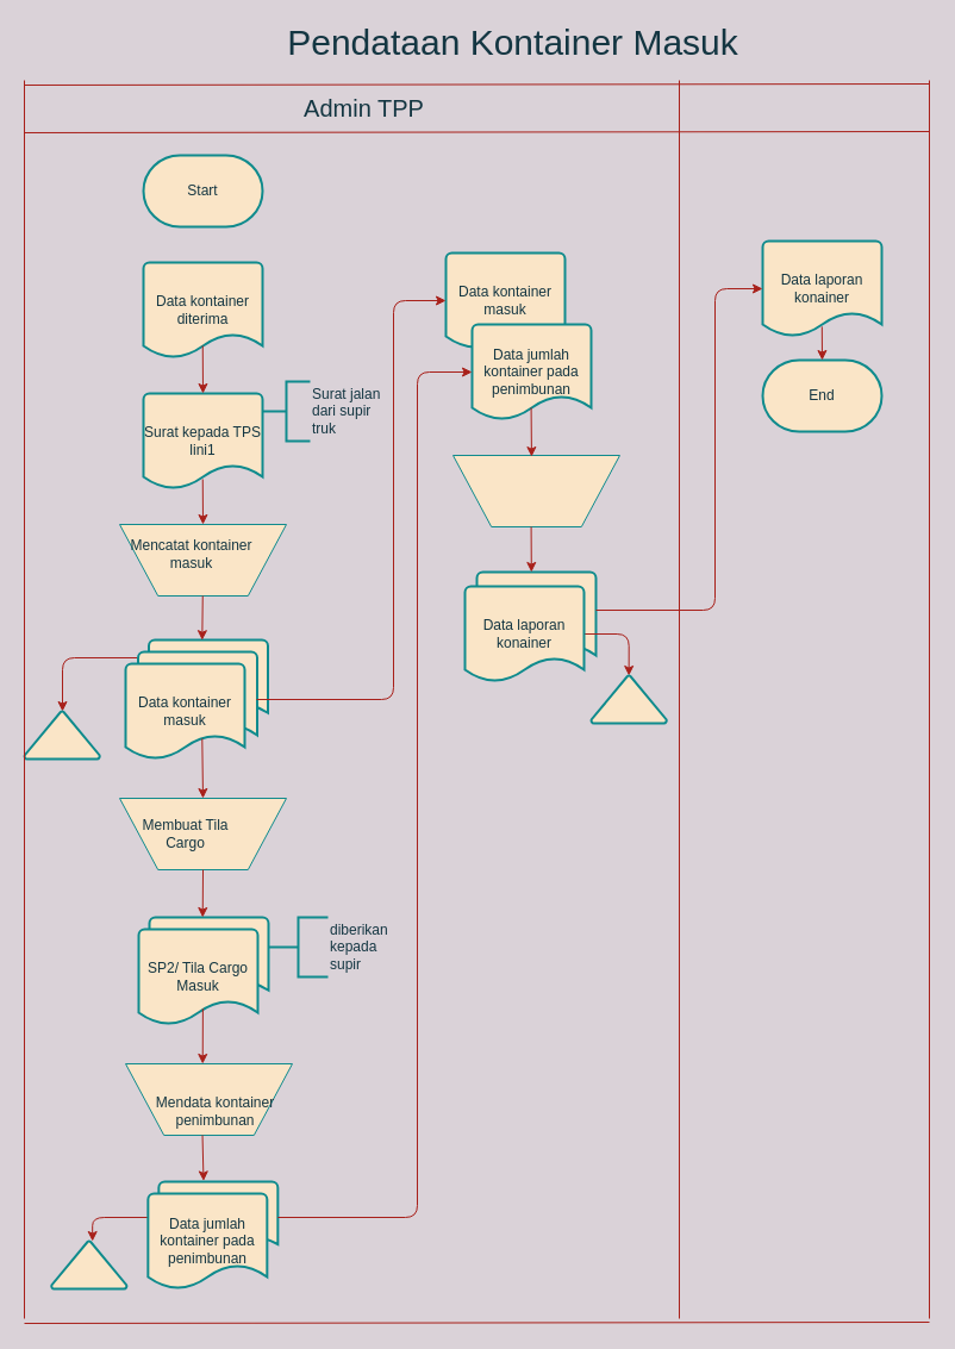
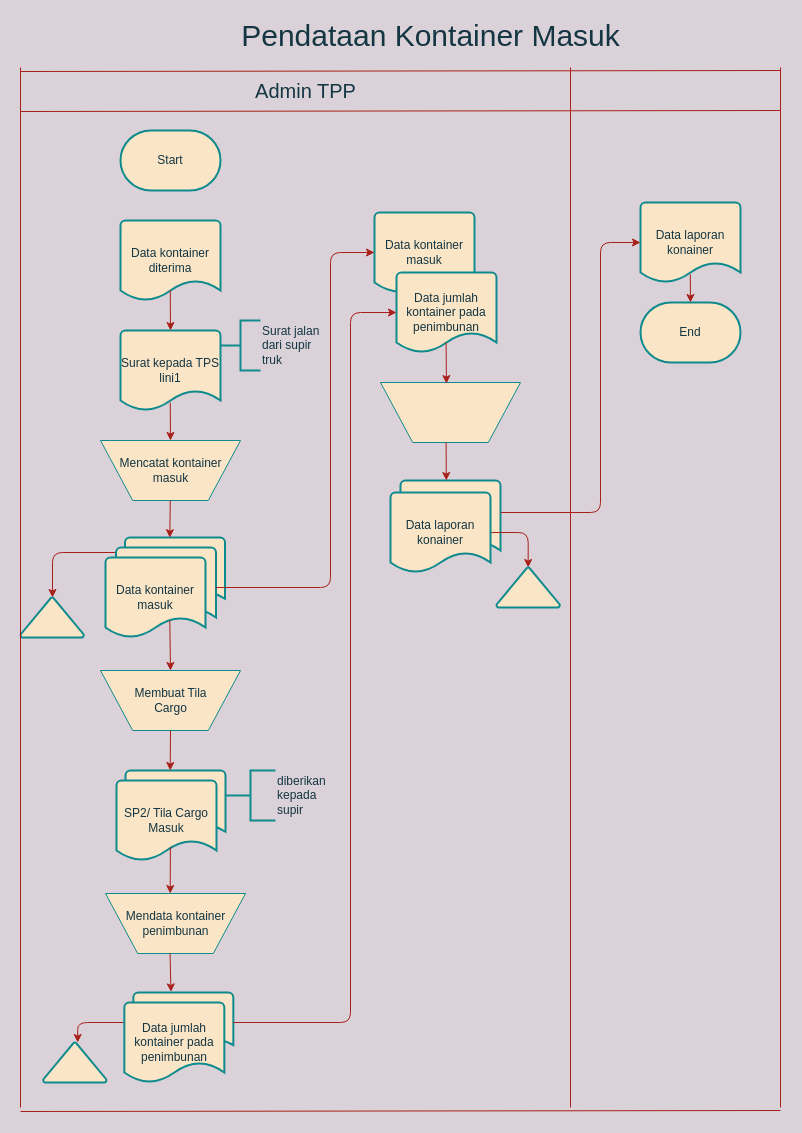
- <mxCell id="7" value="&lt;div&gt;Mencatat kontainer &lt;br&gt;&lt;/div&gt;&lt;div&gt;masuk&lt;/div&gt;" style="text;html=1;align=center;verticalAlign=middle;resizable=0;points=[];autosize=1;fontColor=#143642;" parent="1" vertex="1"><mxGeometry x="105" y="450" width="110" height="30" as="geometry" /></mxCell>
+ <mxCell id="7" value="&lt;div&gt;Mencatat kontainer &lt;br&gt;&lt;/div&gt;&lt;div&gt;masuk&lt;/div&gt;" style="text;html=1;align=center;verticalAlign=middle;resizable=0;points=[];autosize=1;fontColor=#143642;" parent="1" vertex="1"><mxGeometry x="115" y="455" width="110" height="30" as="geometry" /></mxCell>
- <mxCell id="10" value="&lt;div&gt;Membuat Tila &lt;br&gt;&lt;/div&gt;&lt;div&gt;Cargo&lt;br&gt;&lt;/div&gt;" style="text;html=1;align=center;verticalAlign=middle;resizable=0;points=[];autosize=1;fontColor=#143642;" parent="1" vertex="1"><mxGeometry x="115" y="685" width="80" height="30" as="geometry" /></mxCell>
+ <mxCell id="10" value="&lt;div&gt;Membuat Tila &lt;br&gt;&lt;/div&gt;&lt;div&gt;Cargo&lt;br&gt;&lt;/div&gt;" style="text;html=1;align=center;verticalAlign=middle;resizable=0;points=[];autosize=1;fontColor=#143642;" parent="1" vertex="1"><mxGeometry x="130" y="685" width="80" height="30" as="geometry" /></mxCell>
- <mxCell id="15" value="&lt;div&gt;Mendata kontainer&lt;/div&gt;&lt;div&gt;penimbunan&lt;br&gt;&lt;/div&gt;" style="text;html=1;align=center;verticalAlign=middle;resizable=0;points=[];autosize=1;fontColor=#143642;" parent="1" vertex="1"><mxGeometry x="125" y="918" width="110" height="30" as="geometry" /></mxCell>
+ <mxCell id="15" value="&lt;div&gt;Mendata kontainer&lt;/div&gt;&lt;div&gt;penimbunan&lt;br&gt;&lt;/div&gt;" style="text;html=1;align=center;verticalAlign=middle;resizable=0;points=[];autosize=1;fontColor=#143642;" parent="1" vertex="1"><mxGeometry x="120" y="908" width="110" height="30" as="geometry" /></mxCell>
